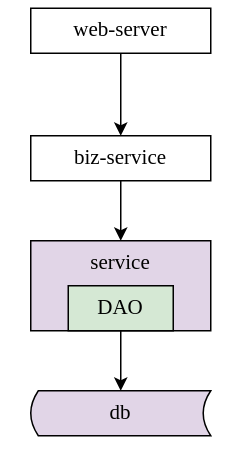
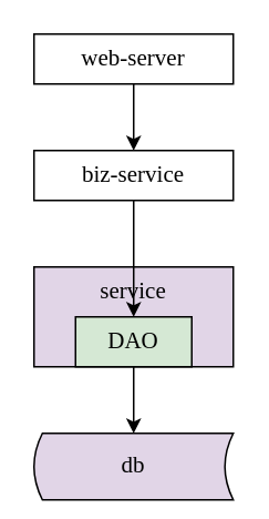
- <mxCell id="7" value="web-server" style="rounded=0;whiteSpace=wrap;html=1;strokeColor=#000000;strokeWidth=1;fillColor=#ffffff;fontFamily=Verdana;fontSize=14;" vertex="1" parent="1"><mxGeometry x="20" y="5" width="120" height="30" as="geometry" /></mxCell>
+ <mxCell id="7" value="web-server" style="rounded=0;whiteSpace=wrap;html=1;strokeColor=#000000;strokeWidth=1;fillColor=#ffffff;fontFamily=Verdana;fontSize=14;" vertex="1" parent="1"><mxGeometry x="20" y="20" width="120" height="30" as="geometry" /></mxCell>
- <mxCell id="6" style="edgeStyle=none;rounded=0;orthogonalLoop=1;jettySize=auto;html=1;exitX=0.5;exitY=1;exitDx=0;exitDy=0;entryX=0.5;entryY=0;entryDx=0;entryDy=0;fontFamily=Verdana;fontSize=14;" edge="1" parent="1" source="8" target="3"><mxGeometry relative="1" as="geometry" /></mxCell>
+ <mxCell id="6" style="edgeStyle=none;rounded=0;orthogonalLoop=1;jettySize=auto;html=1;exitX=0.5;exitY=1;exitDx=0;exitDy=0;fontFamily=Verdana;fontSize=14;" edge="1" parent="1" source="8" target="5"><mxGeometry relative="1" as="geometry" /></mxCell>
- <mxCell id="4" value="db" style="shape=dataStorage;whiteSpace=wrap;html=1;fontFamily=Verdana;fontSize=14;size=0.042;fillColor=#e1d5e7;strokeColor=#000000;" vertex="1" parent="1"><mxGeometry x="20" y="260" width="120" height="30" as="geometry" /></mxCell>
+ <mxCell id="4" value="db" style="shape=dataStorage;whiteSpace=wrap;html=1;fontFamily=Verdana;fontSize=14;size=0.042;fillColor=#e1d5e7;strokeColor=#000000;" vertex="1" parent="1"><mxGeometry x="20" y="260" width="120" height="40" as="geometry" /></mxCell>
